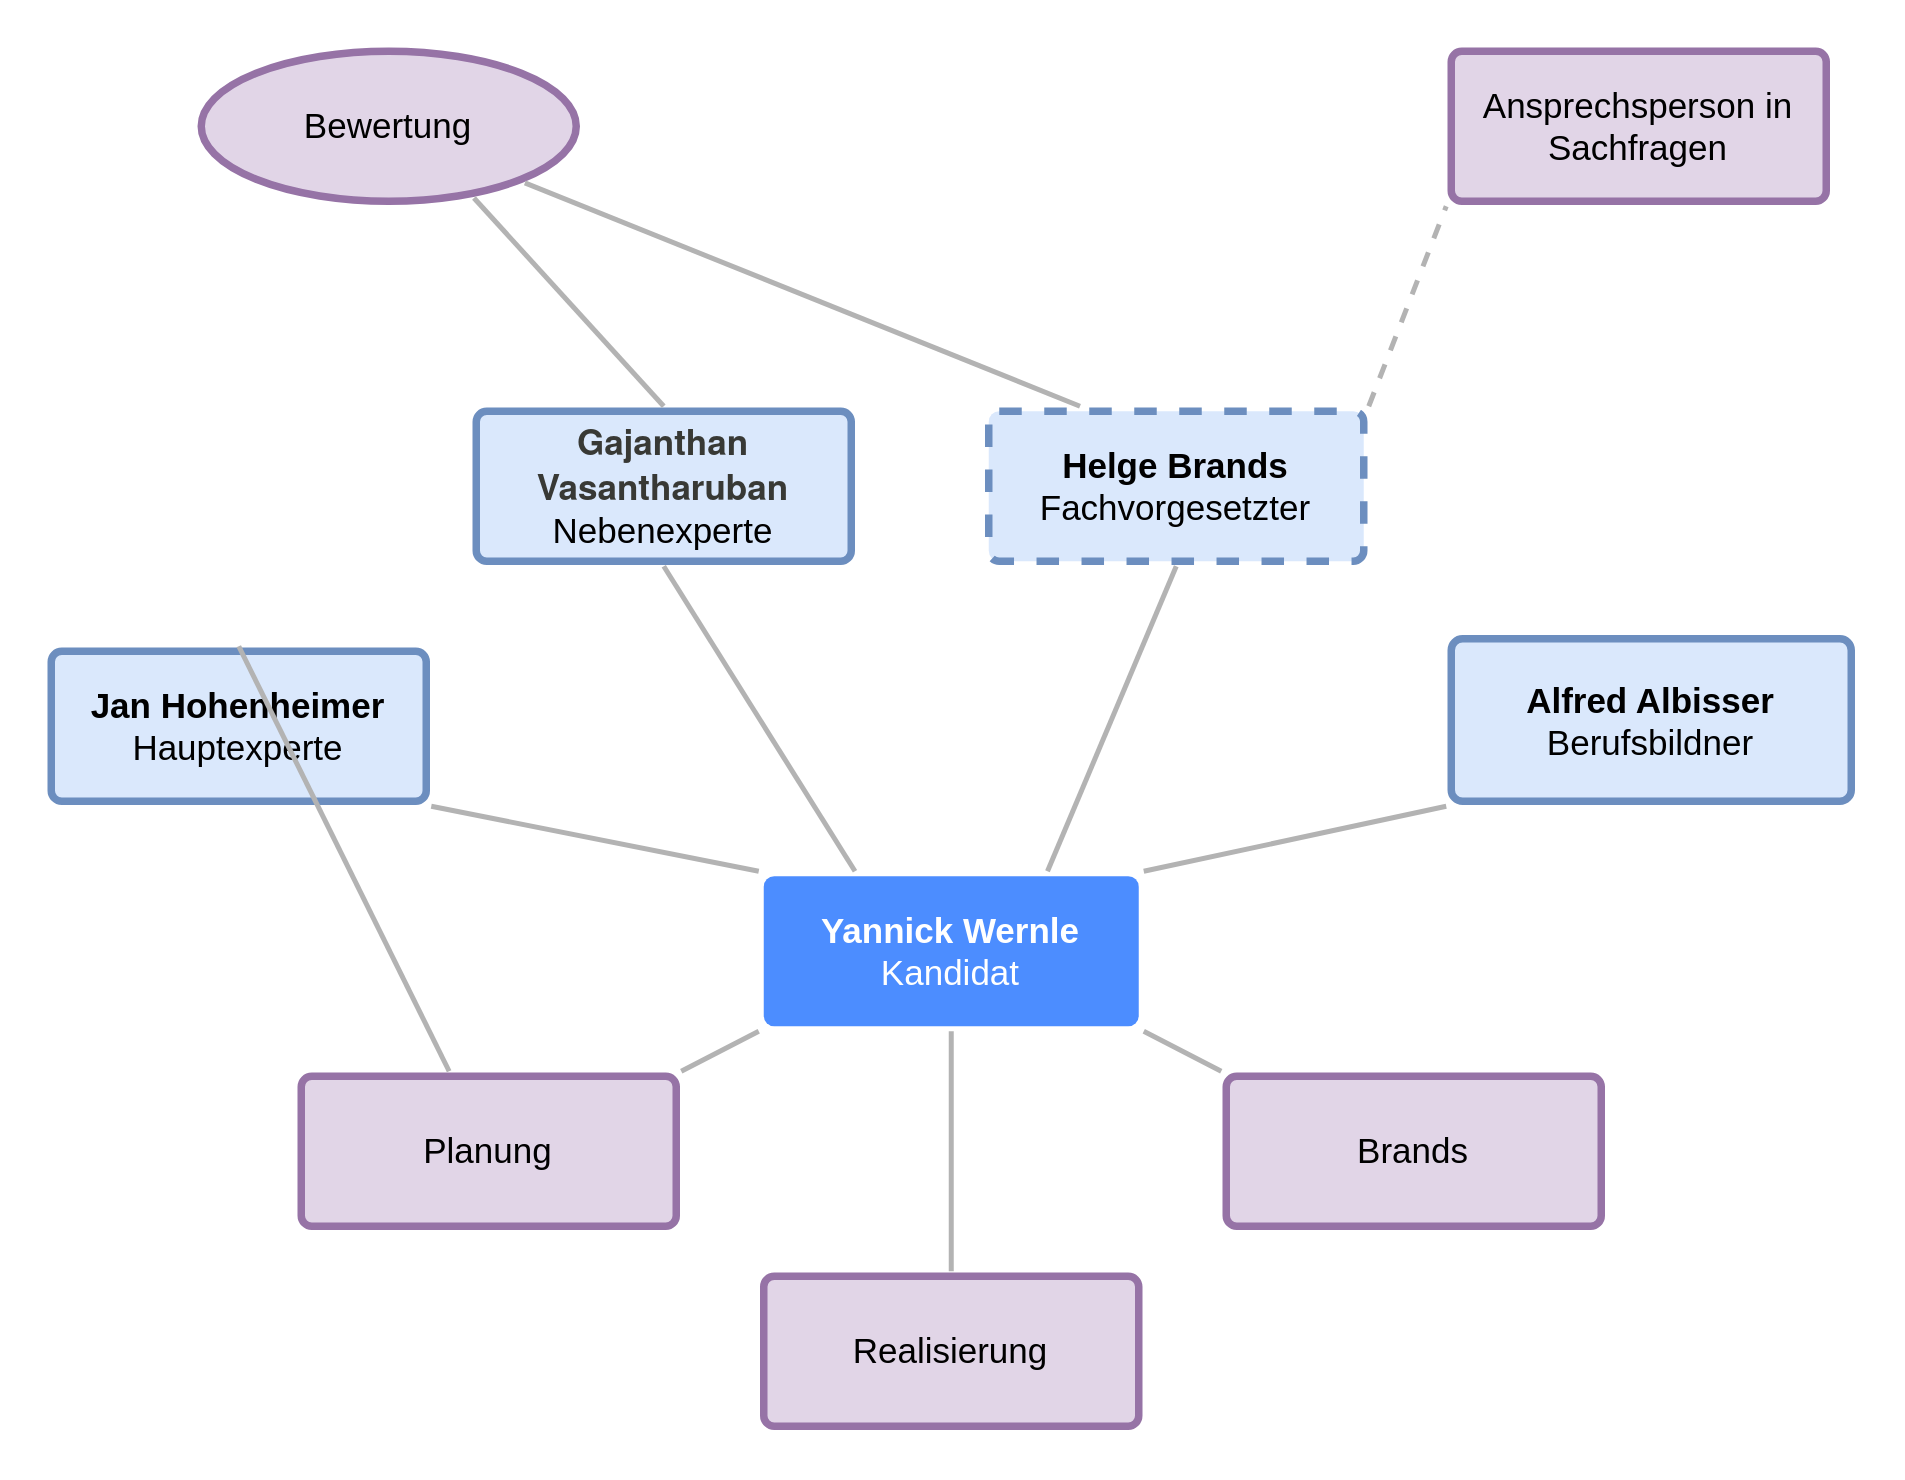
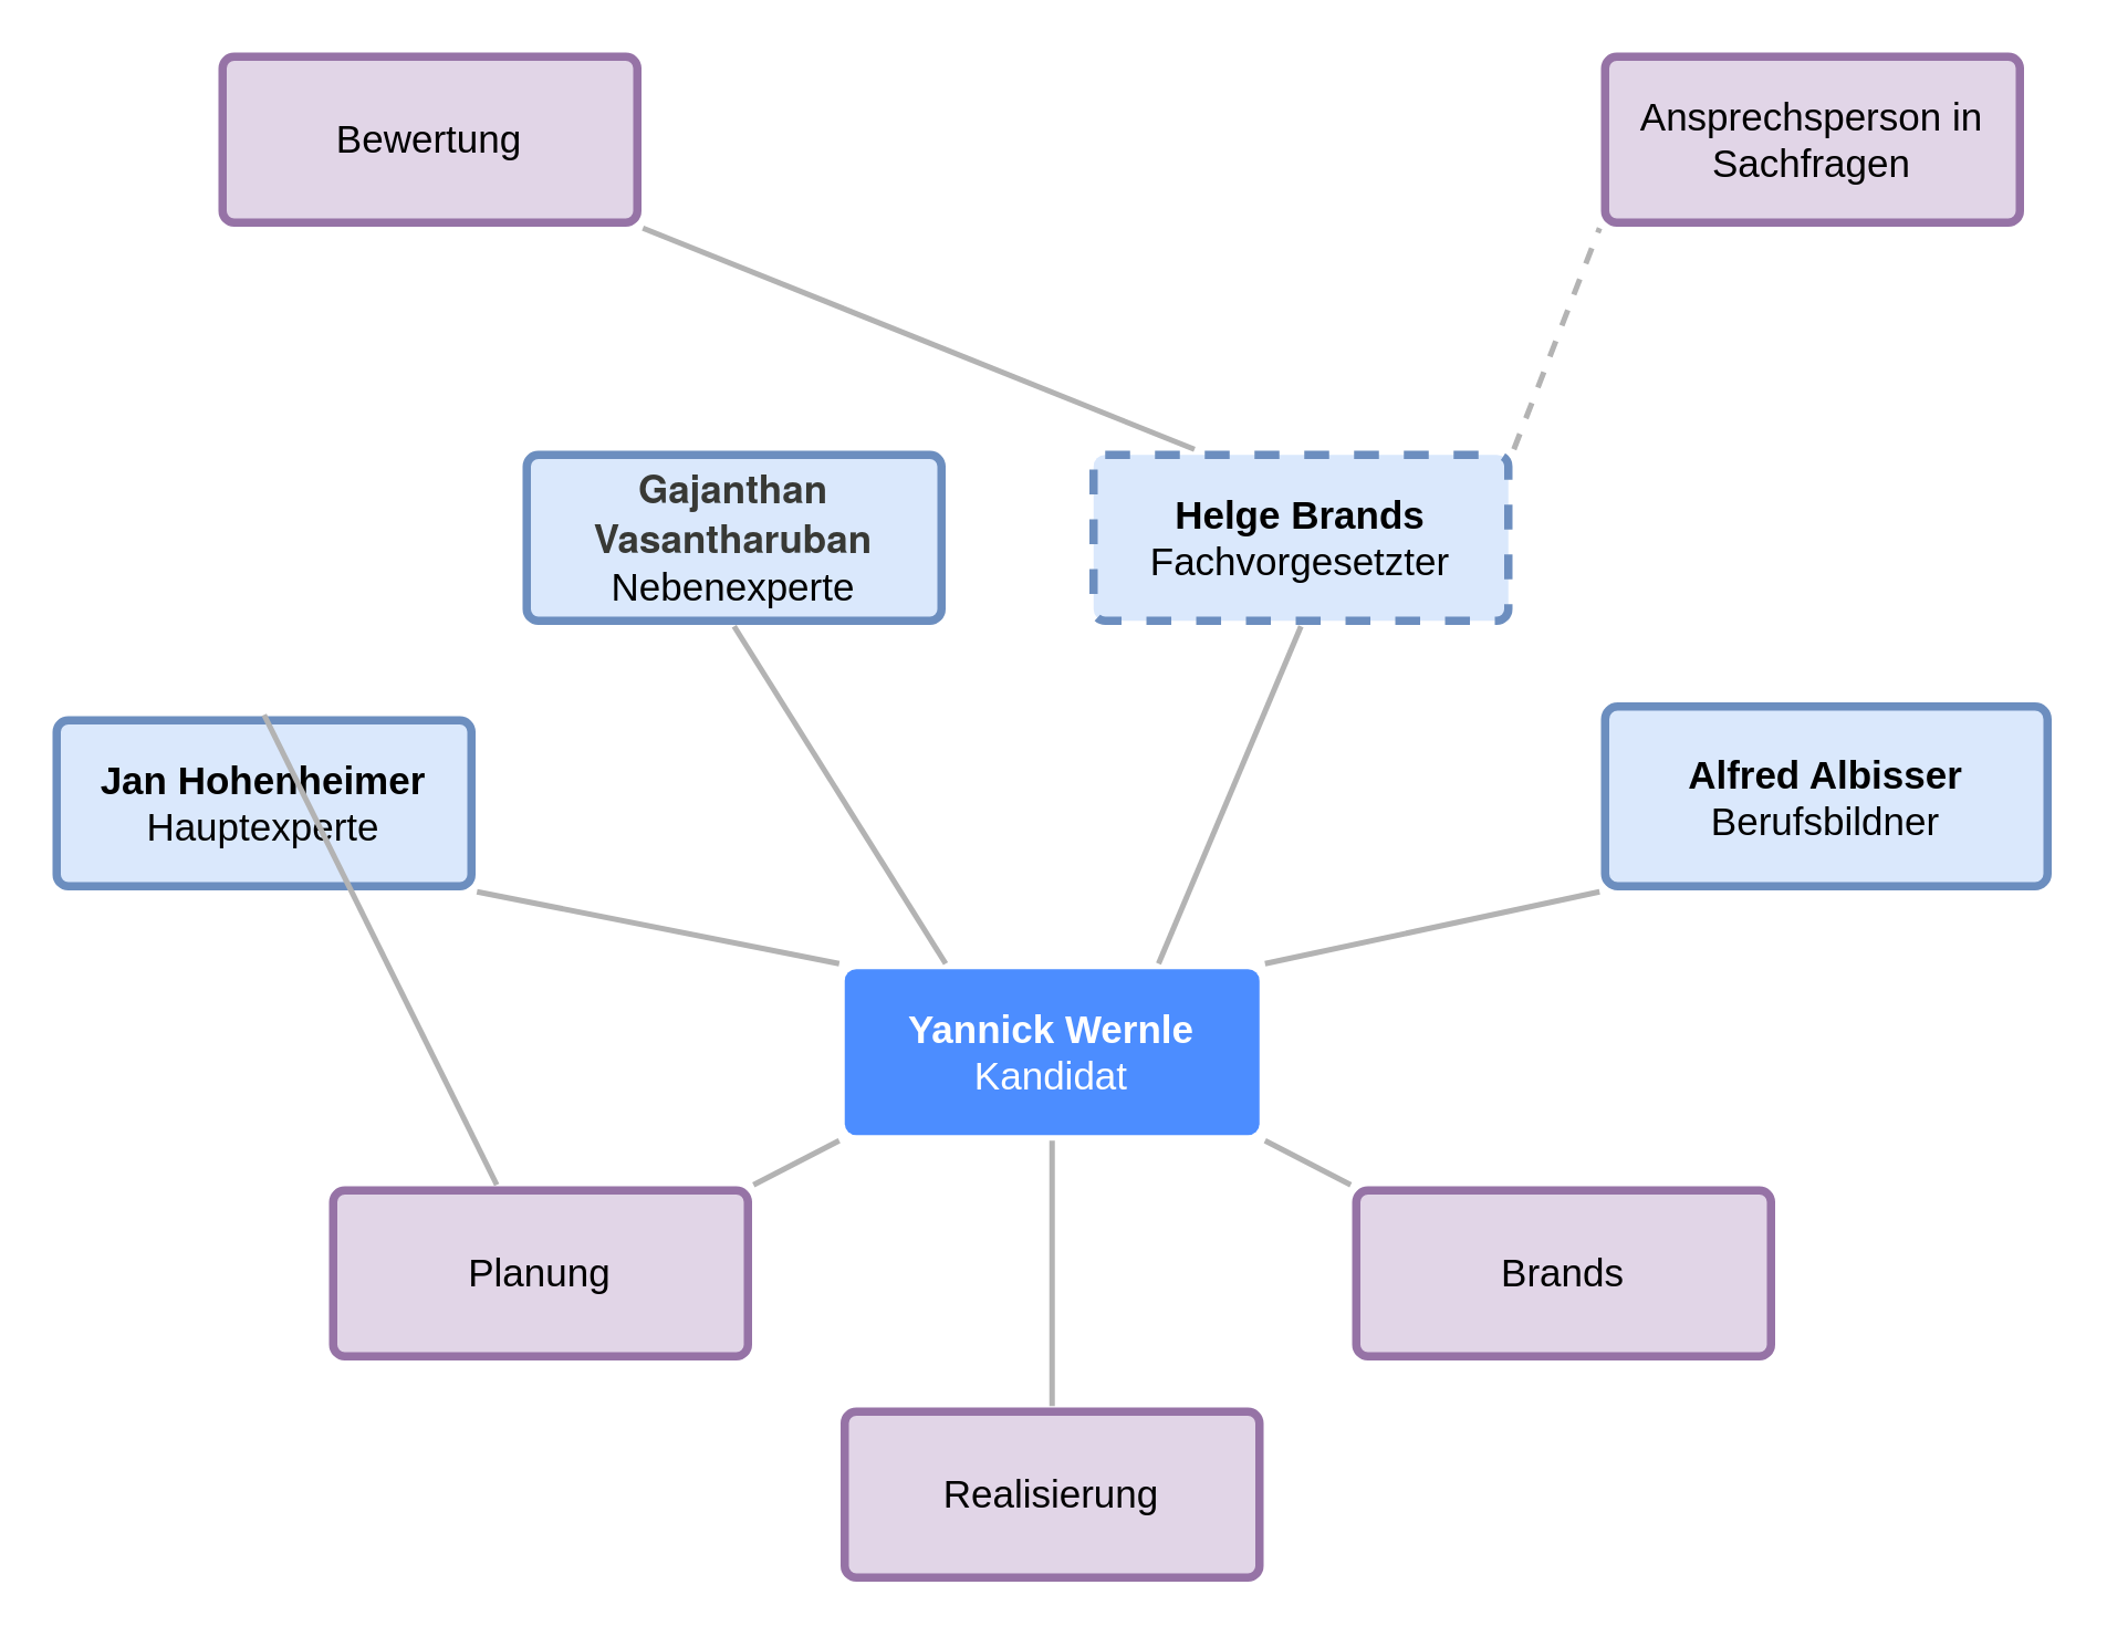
- <mxCell id="17" value="Bewertung" style="ellipse;whiteSpace=wrap;html=1;shadow=0;labelBackgroundColor=none;strokeColor=#9673a6;strokeWidth=3;fillColor=#e1d5e7;fontFamily=Helvetica;fontSize=14;align=center;spacing=5;arcSize=7;perimeterSpacing=2;" vertex="1" parent="1"><mxGeometry x="80" y="20" width="150" height="60" as="geometry" /></mxCell>
+ <mxCell id="17" value="Bewertung" style="rounded=1;whiteSpace=wrap;html=1;shadow=0;labelBackgroundColor=none;strokeColor=#9673a6;strokeWidth=3;fillColor=#e1d5e7;fontFamily=Helvetica;fontSize=14;align=center;spacing=5;arcSize=7;perimeterSpacing=2;" vertex="1" parent="1"><mxGeometry x="80" y="20" width="150" height="60" as="geometry" /></mxCell>
- <mxCell id="19" value="" style="edgeStyle=none;rounded=0;jumpStyle=none;html=1;shadow=0;labelBackgroundColor=none;startArrow=none;startFill=0;endArrow=none;endFill=0;jettySize=auto;orthogonalLoop=1;strokeWidth=2;fontFamily=Helvetica;fontSize=14;fontColor=#FFFFFF;spacing=5;exitX=0.5;exitY=0;exitDx=0;exitDy=0;entryX=0.75;entryY=1;entryDx=0;entryDy=0;fillColor=#eeeeee;strokeColor=#B3B3B3;" edge="1" parent="1" source="10" target="17"><mxGeometry relative="1" as="geometry"><mxPoint x="68" y="268" as="sourcePoint" /><mxPoint x="14" y="192" as="targetPoint" /></mxGeometry></mxCell>
